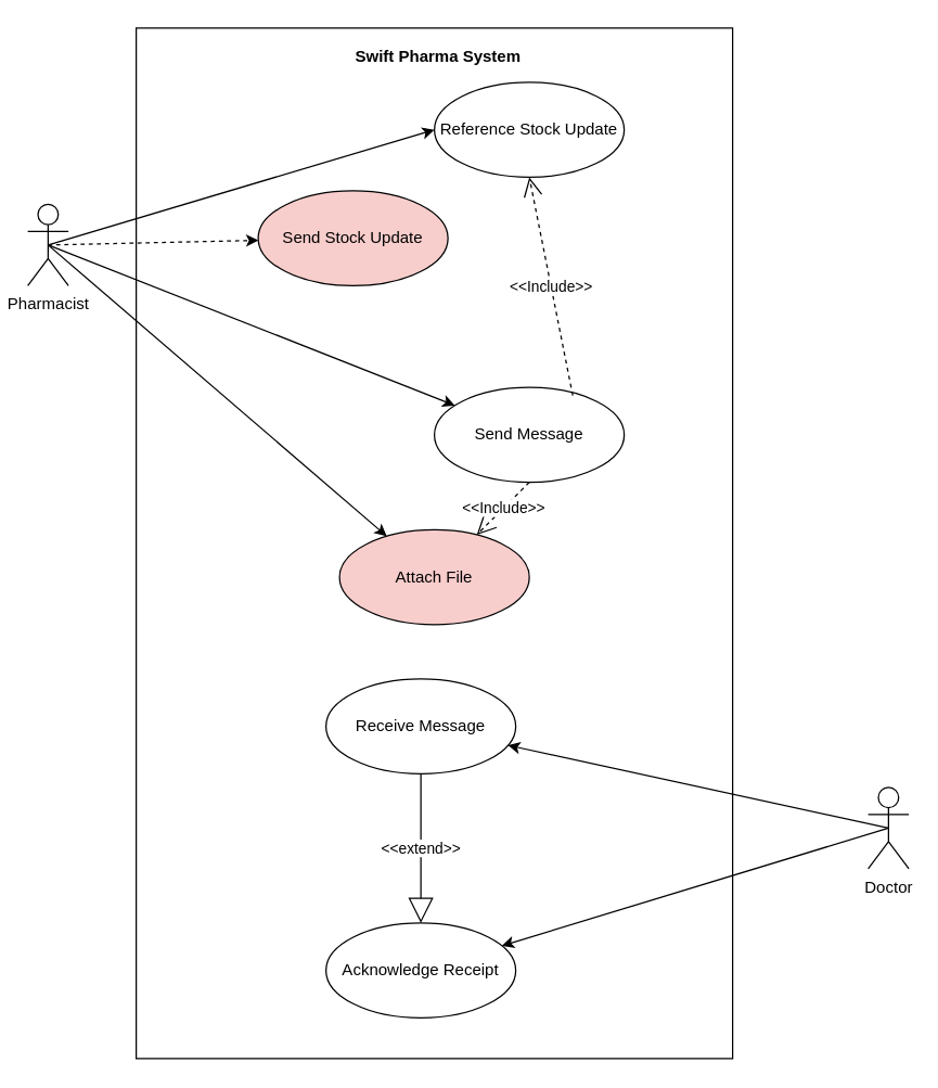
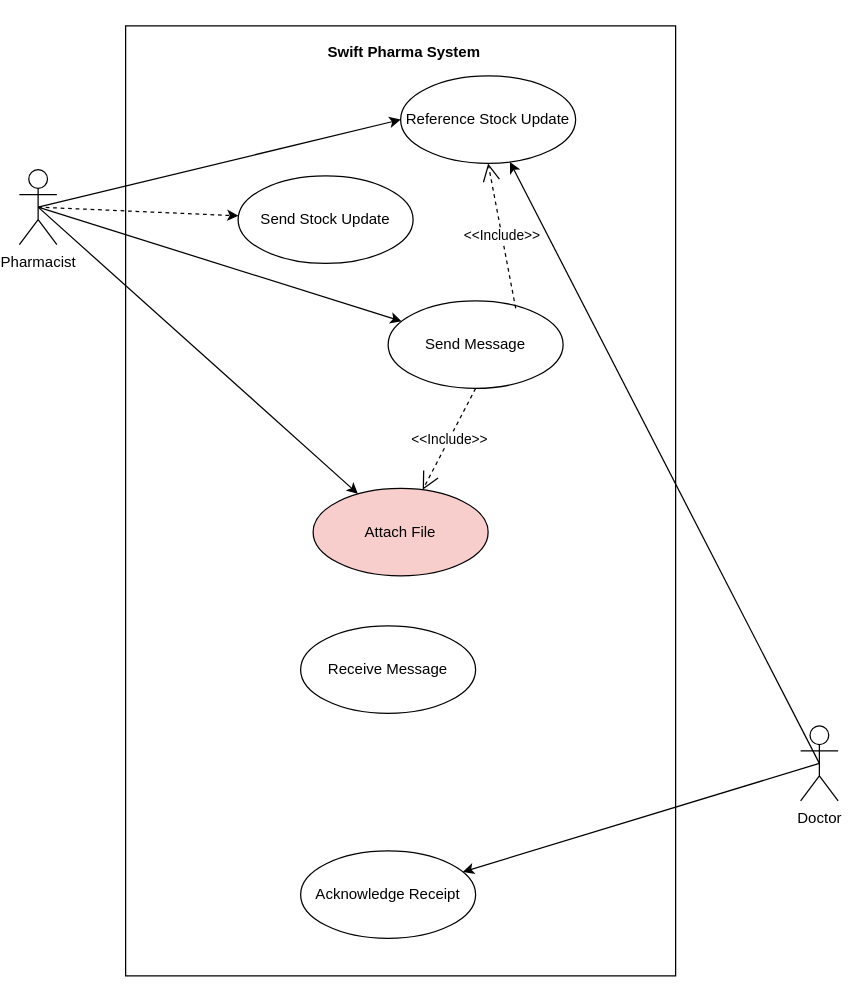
- <mxCell id="11" value="Send Stock Update" style="ellipse;whiteSpace=wrap;html=1;fillColor=#f8cecc;" vertex="1" parent="1"><mxGeometry x="190" y="140" width="140" height="70" as="geometry" /></mxCell>
+ <mxCell id="11" value="Send Stock Update" style="ellipse;whiteSpace=wrap;html=1;" vertex="1" parent="1"><mxGeometry x="190" y="140" width="140" height="70" as="geometry" /></mxCell>
- <mxCell id="7" value="&lt;div&gt;Pharmacist&lt;/div&gt;&lt;div&gt;&lt;br&gt;&lt;/div&gt;" style="shape=umlActor;verticalLabelPosition=bottom;verticalAlign=top;html=1;" vertex="1" parent="1"><mxGeometry x="20" y="150" width="30" height="60" as="geometry" /></mxCell>
+ <mxCell id="7" value="&lt;div&gt;Pharmacist&lt;/div&gt;&lt;div&gt;&lt;br&gt;&lt;/div&gt;" style="shape=umlActor;verticalLabelPosition=bottom;verticalAlign=top;html=1;" vertex="1" parent="1"><mxGeometry x="15" y="135" width="30" height="60" as="geometry" /></mxCell>
- <mxCell id="13" value="Send Message" style="ellipse;whiteSpace=wrap;html=1;" vertex="1" parent="1"><mxGeometry x="320" y="285" width="140" height="70" as="geometry" /></mxCell>
+ <mxCell id="13" value="Send Message" style="ellipse;whiteSpace=wrap;html=1;" vertex="1" parent="1"><mxGeometry x="310" y="240" width="140" height="70" as="geometry" /></mxCell>
- <mxCell id="8" style="rounded=0;orthogonalLoop=1;jettySize=auto;html=1;exitX=0.5;exitY=0.5;exitDx=0;exitDy=0;exitPerimeter=0;" edge="1" parent="1" source="10" target="17"><mxGeometry relative="1" as="geometry" /></mxCell>
+ <mxCell id="8" style="rounded=0;orthogonalLoop=1;jettySize=auto;html=1;exitX=0.5;exitY=0.5;exitDx=0;exitDy=0;exitPerimeter=0;" edge="1" parent="1" source="10" target="12"><mxGeometry relative="1" as="geometry" /></mxCell>
- <mxCell id="19" value="&amp;lt;&amp;lt;extend&amp;gt;&amp;gt;" style="endArrow=block;endSize=16;endFill=0;html=1;rounded=0;exitX=0.5;exitY=1;exitDx=0;exitDy=0;" edge="1" parent="1" source="17" target="18"><mxGeometry width="160" relative="1" as="geometry"><mxPoint x="370" y="520" as="sourcePoint" /><mxPoint x="530" y="520" as="targetPoint" /></mxGeometry></mxCell>
